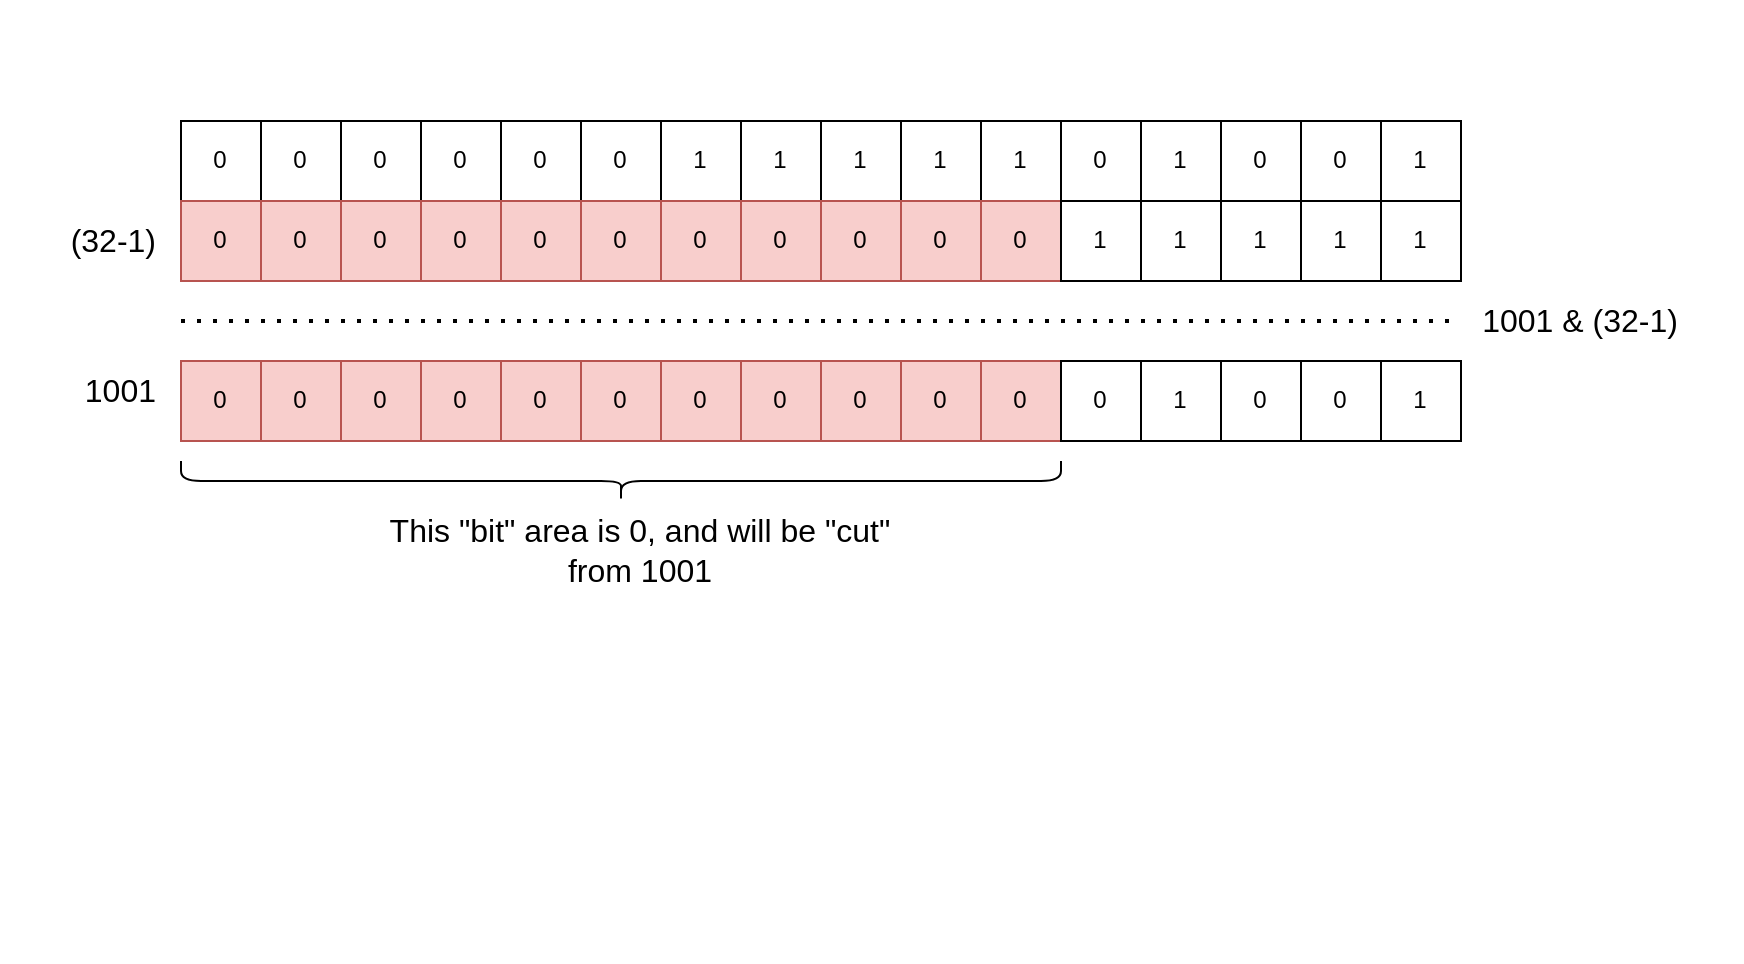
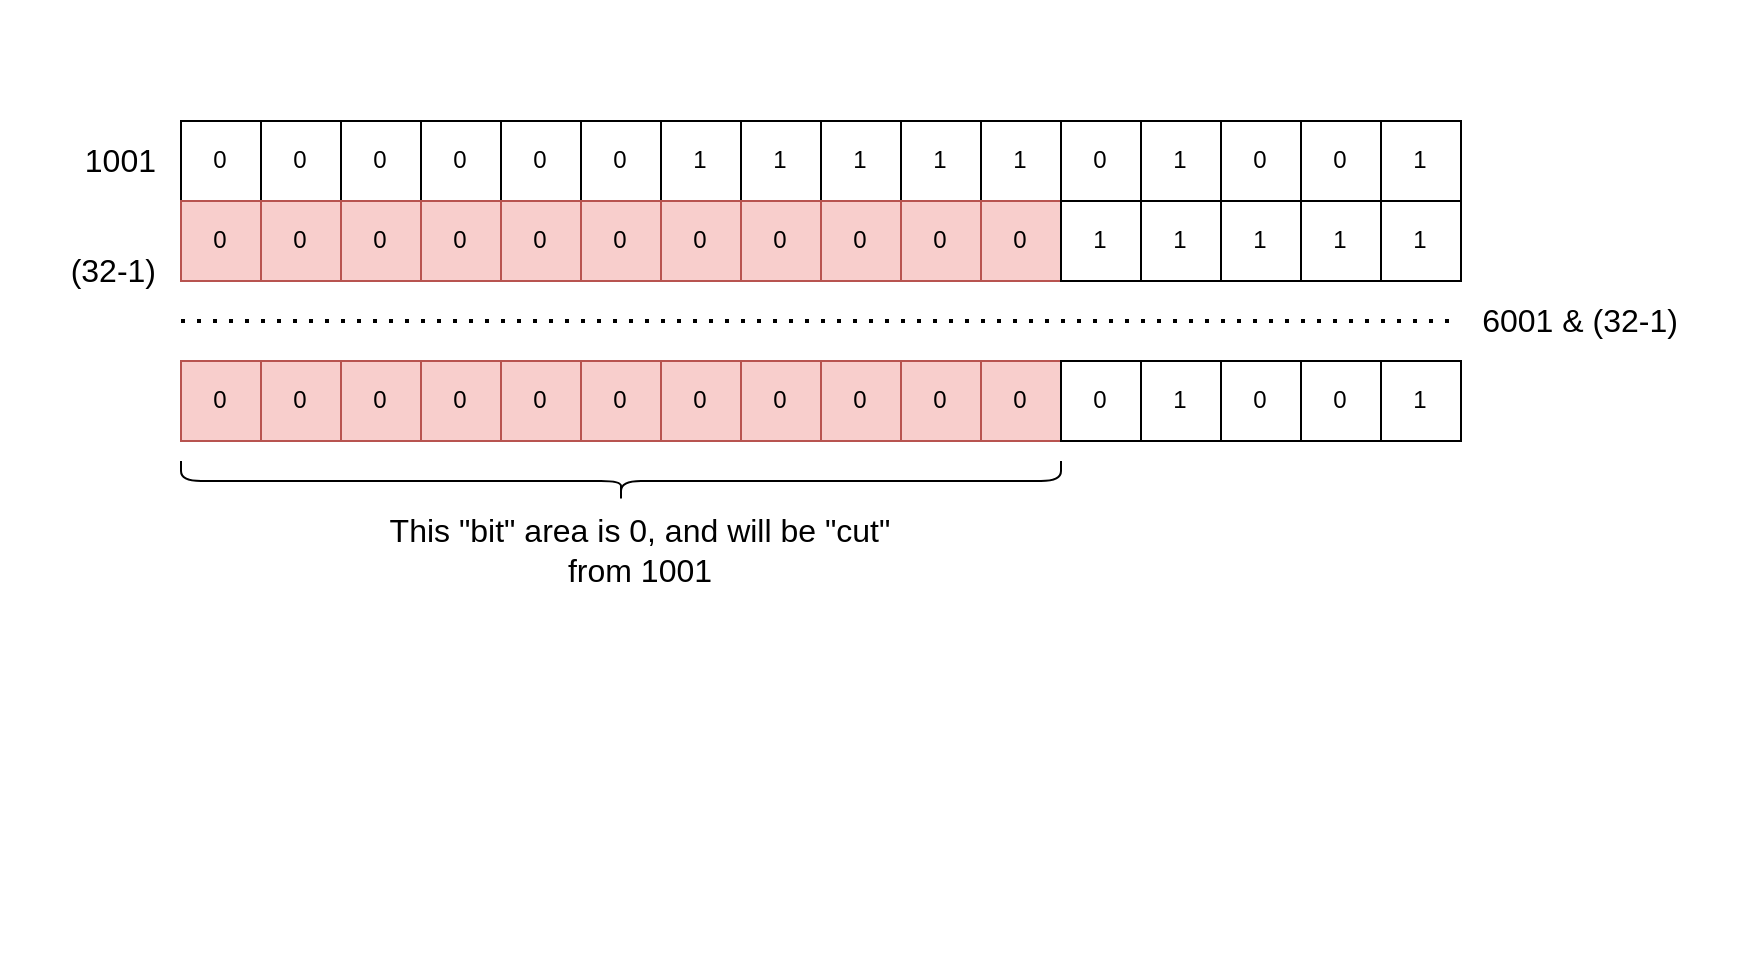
- <mxCell id="52" value="(32-1)" style="text;html=1;strokeColor=none;fillColor=none;align=right;verticalAlign=middle;whiteSpace=wrap;rounded=0;fontSize=16;" vertex="1" parent="1"><mxGeometry x="20" y="105" width="60" height="30" as="geometry" /></mxCell>
+ <mxCell id="52" value="(32-1)" style="text;html=1;strokeColor=none;fillColor=none;align=right;verticalAlign=middle;whiteSpace=wrap;rounded=0;fontSize=16;" vertex="1" parent="1"><mxGeometry x="20" y="120" width="60" height="30" as="geometry" /></mxCell>
- <mxCell id="53" value="1001 &amp;amp; (32-1)" style="text;html=1;strokeColor=none;fillColor=none;align=center;verticalAlign=middle;whiteSpace=wrap;rounded=0;fontSize=16;" vertex="1" parent="1"><mxGeometry x="730" y="150" width="120" height="20" as="geometry" /></mxCell>
+ <mxCell id="53" value="6001 &amp;amp; (32-1)" style="text;html=1;strokeColor=none;fillColor=none;align=center;verticalAlign=middle;whiteSpace=wrap;rounded=0;fontSize=16;" vertex="1" parent="1"><mxGeometry x="730" y="150" width="120" height="20" as="geometry" /></mxCell>
- <mxCell id="51" value="1001" style="text;html=1;strokeColor=none;fillColor=none;align=right;verticalAlign=middle;whiteSpace=wrap;rounded=0;fontSize=16;" vertex="1" parent="1"><mxGeometry x="20" y="180" width="60" height="30" as="geometry" /></mxCell>
+ <mxCell id="51" value="1001" style="text;html=1;strokeColor=none;fillColor=none;align=right;verticalAlign=middle;whiteSpace=wrap;rounded=0;fontSize=16;" vertex="1" parent="1"><mxGeometry x="20" y="65" width="60" height="30" as="geometry" /></mxCell>
